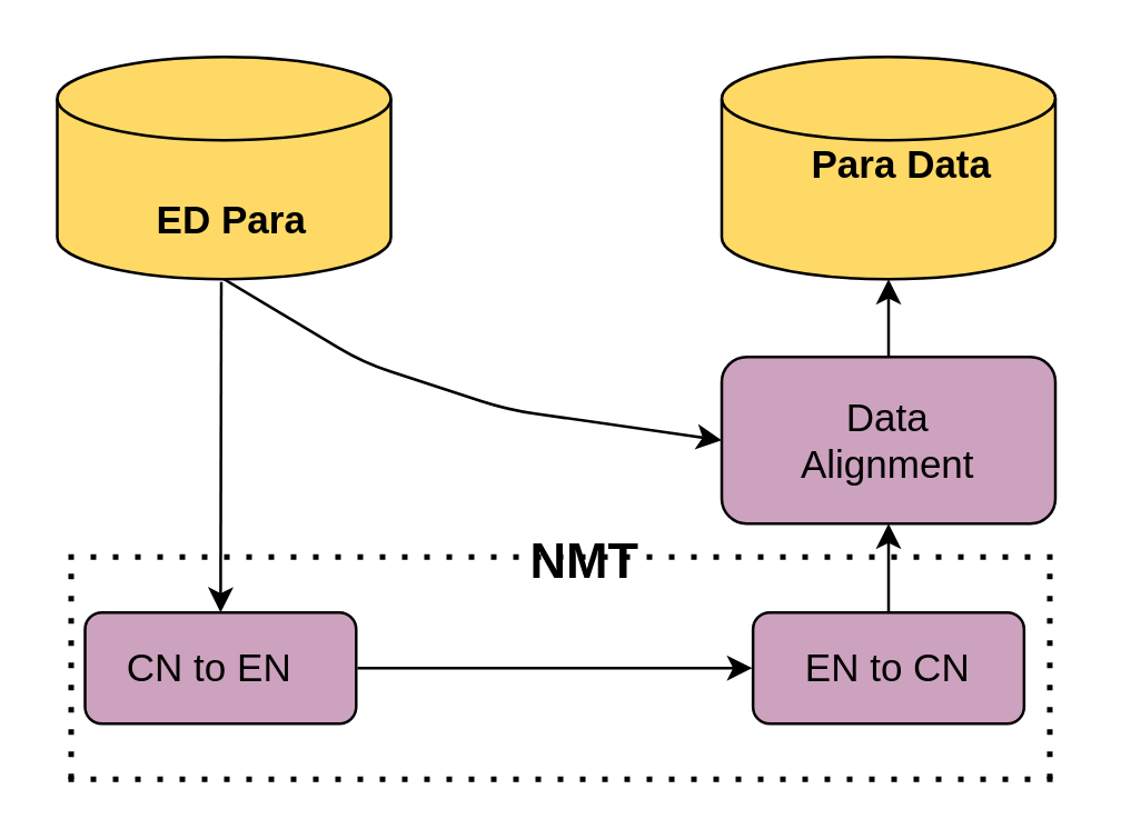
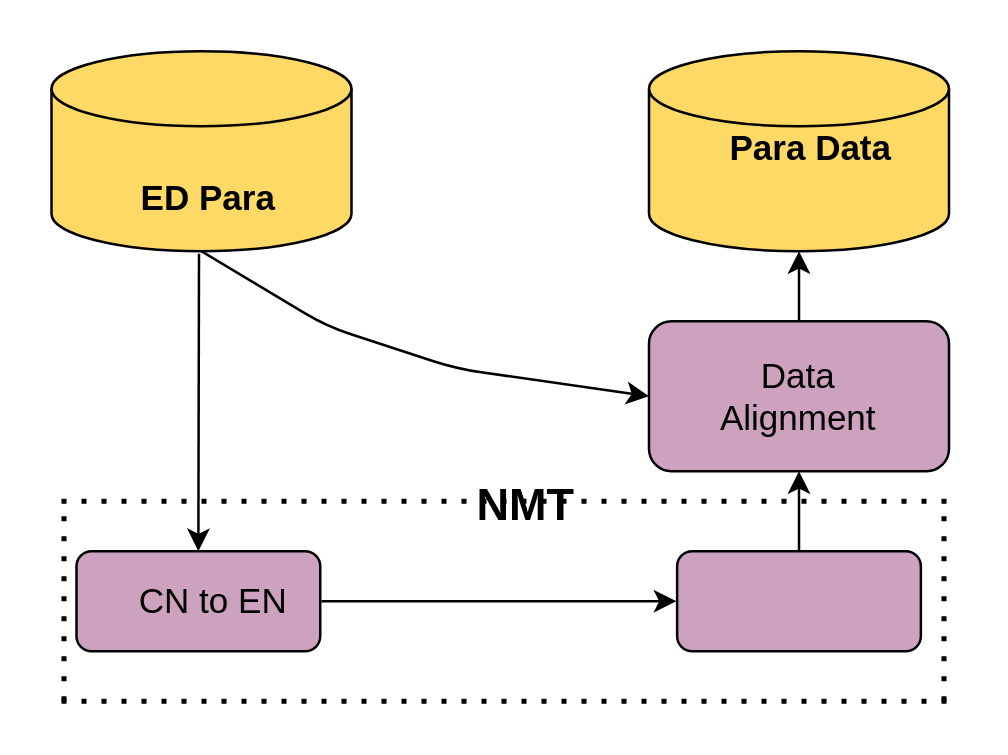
- <mxCell id="16" value="&lt;font style=&quot;font-size: 14px&quot;&gt;CN to EN&lt;/font&gt;" style="text;html=1;strokeColor=none;fillColor=none;align=center;verticalAlign=middle;whiteSpace=wrap;rounded=0;" vertex="1" parent="1"><mxGeometry x="40" y="230" width="70" height="20" as="geometry" /></mxCell>
+ <mxCell id="16" value="&lt;font style=&quot;font-size: 14px&quot;&gt;CN to EN&lt;/font&gt;" style="text;html=1;strokeColor=none;fillColor=none;align=center;verticalAlign=middle;whiteSpace=wrap;rounded=0;" vertex="1" parent="1"><mxGeometry x="50" y="230" width="70" height="20" as="geometry" /></mxCell>
- <mxCell id="15" value="&lt;font style=&quot;font-size: 14px&quot;&gt;EN to CN&lt;/font&gt;" style="text;html=1;strokeColor=none;fillColor=none;align=center;verticalAlign=middle;whiteSpace=wrap;rounded=0;" vertex="1" parent="1"><mxGeometry x="284" y="230" width="70" height="20" as="geometry" /></mxCell>
